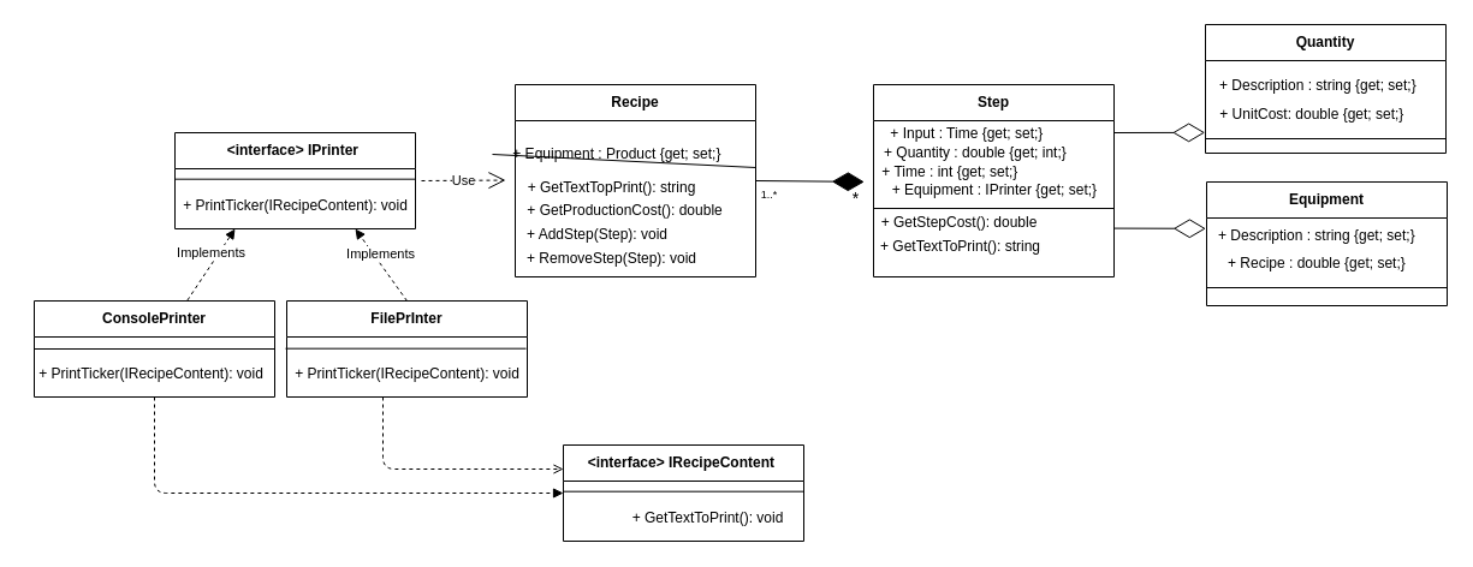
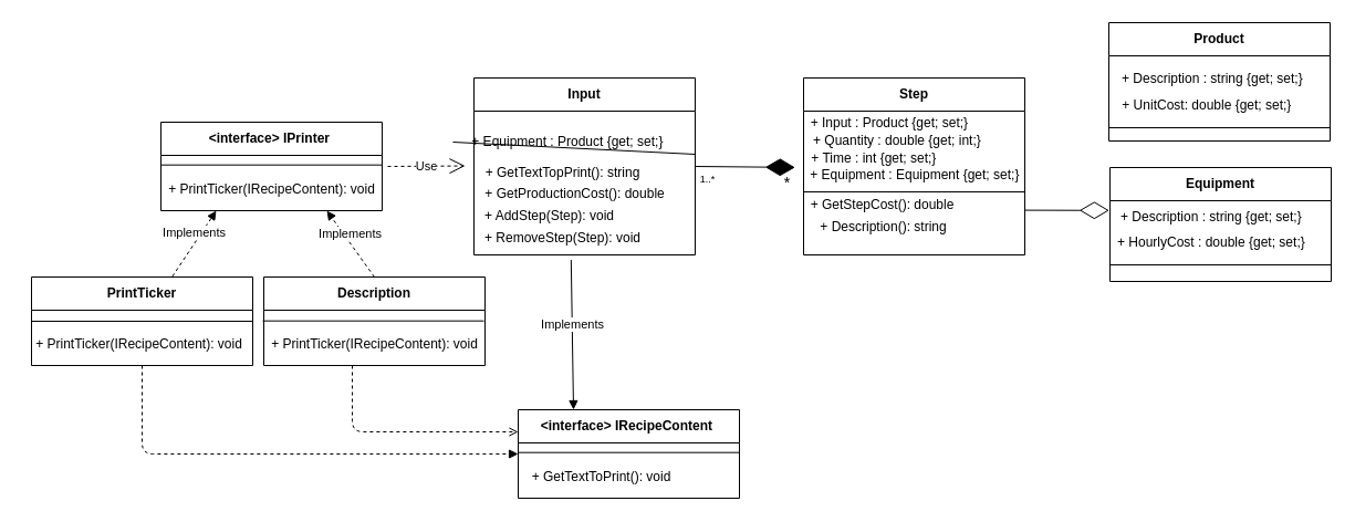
- <mxCell id="35" value="Quantity" style="swimlane;whiteSpace=wrap;html=1;startSize=30;" parent="1" vertex="1"><mxGeometry x="1002" y="20" width="200" height="107" as="geometry" /></mxCell>
+ <mxCell id="35" value="Product" style="swimlane;whiteSpace=wrap;html=1;startSize=30;" parent="1" vertex="1"><mxGeometry x="1002" y="20" width="200" height="107" as="geometry" /></mxCell>
- <mxCell id="11" value="Recipe" style="swimlane;whiteSpace=wrap;html=1;startSize=30;" parent="1" vertex="1"><mxGeometry x="428" y="70" width="200" height="160" as="geometry" /></mxCell>
+ <mxCell id="11" value="Input" style="swimlane;whiteSpace=wrap;html=1;startSize=30;" parent="1" vertex="1"><mxGeometry x="428" y="70" width="200" height="160" as="geometry" /></mxCell>
- <mxCell id="39" value="" style="endArrow=diamondThin;endFill=0;endSize=24;html=1;fontSize=14;exitX=1;exitY=0.25;exitDx=0;exitDy=0;entryX=-0.002;entryY=0.996;entryDx=0;entryDy=0;entryPerimeter=0;" parent="1" source="21" target="38" edge="1"><mxGeometry width="160" relative="1" as="geometry"><mxPoint x="928" y="110" as="sourcePoint" /><mxPoint x="988" y="110" as="targetPoint" /></mxGeometry></mxCell>
- <mxCell id="23" value="+ Input : Time {get; set;}&amp;nbsp;" style="text;html=1;align=center;verticalAlign=middle;resizable=0;points=[];autosize=1;strokeColor=none;fillColor=none;" parent="21" vertex="1"><mxGeometry x="-6" y="26" width="170" height="30" as="geometry" /></mxCell>
+ <mxCell id="23" value="+ Input : Product {get; set;}&amp;nbsp;" style="text;html=1;align=center;verticalAlign=middle;resizable=0;points=[];autosize=1;strokeColor=none;fillColor=none;" parent="21" vertex="1"><mxGeometry x="-6" y="26" width="170" height="30" as="geometry" /></mxCell>
- <mxCell id="29" value="+ Equipment : IPrinter {get; set;}&amp;nbsp;" style="text;html=1;align=center;verticalAlign=middle;resizable=0;points=[];autosize=1;strokeColor=none;fillColor=none;" parent="1" vertex="1"><mxGeometry x="718" y="143" width="220" height="30" as="geometry" /></mxCell>
+ <mxCell id="29" value="+ Equipment : Equipment {get; set;}&amp;nbsp;" style="text;html=1;align=center;verticalAlign=middle;resizable=0;points=[];autosize=1;strokeColor=none;fillColor=none;" parent="1" vertex="1"><mxGeometry x="718" y="143" width="220" height="30" as="geometry" /></mxCell>
- <mxCell id="30" value="+ GetTextToPrint(): string" style="text;html=1;align=center;verticalAlign=middle;resizable=0;points=[];autosize=1;strokeColor=none;fillColor=none;" parent="1" vertex="1"><mxGeometry x="718" y="190" width="160" height="30" as="geometry" /></mxCell>
+ <mxCell id="30" value="+ Description(): string" style="text;html=1;align=center;verticalAlign=middle;resizable=0;points=[];autosize=1;strokeColor=none;fillColor=none;" parent="1" vertex="1"><mxGeometry x="718" y="190" width="160" height="30" as="geometry" /></mxCell>
- <mxCell id="34" value="+ Recipe : double {get; set;}&amp;nbsp;" style="text;html=1;align=center;verticalAlign=middle;resizable=0;points=[];autosize=1;strokeColor=none;fillColor=none;" parent="31" vertex="1"><mxGeometry x="-7" y="53" width="200" height="30" as="geometry" /></mxCell>
+ <mxCell id="34" value="+ HourlyCost : double {get; set;}&amp;nbsp;" style="text;html=1;align=center;verticalAlign=middle;resizable=0;points=[];autosize=1;strokeColor=none;fillColor=none;" parent="31" vertex="1"><mxGeometry x="-7" y="53" width="200" height="30" as="geometry" /></mxCell>
- <mxCell id="2" value="ConsolePrinter" style="swimlane;whiteSpace=wrap;html=1;startSize=30;" parent="1" vertex="1"><mxGeometry x="28" y="250" width="200" height="80" as="geometry" /></mxCell>
+ <mxCell id="2" value="PrintTicker" style="swimlane;whiteSpace=wrap;html=1;startSize=30;" parent="1" vertex="1"><mxGeometry x="28" y="250" width="200" height="80" as="geometry" /></mxCell>
- <mxCell id="8" value="FilePrInter" style="swimlane;whiteSpace=wrap;html=1;startSize=30;" parent="1" vertex="1"><mxGeometry x="238" y="250" width="200" height="80" as="geometry" /></mxCell>
+ <mxCell id="8" value="Description" style="swimlane;whiteSpace=wrap;html=1;startSize=30;" parent="1" vertex="1"><mxGeometry x="238" y="250" width="200" height="80" as="geometry" /></mxCell>
+ <mxCell id="47" value="Implements&lt;br&gt;" style="html=1;verticalAlign=bottom;endArrow=block;entryX=0.25;entryY=0;entryDx=0;entryDy=0;exitX=0.549;exitY=1.148;exitDx=0;exitDy=0;exitPerimeter=0;" parent="1" source="16" target="42" edge="1"><mxGeometry width="80" relative="1" as="geometry"><mxPoint x="621" y="340" as="sourcePoint" /><mxPoint x="578" y="280" as="targetPoint" /></mxGeometry></mxCell>
- <mxCell id="43" value="+ GetTextToPrint(): void" style="text;html=1;align=center;verticalAlign=middle;resizable=0;points=[];autosize=1;strokeColor=none;fillColor=none;" parent="42" vertex="1"><mxGeometry x="45" y="46" width="150" height="30" as="geometry" /></mxCell>
+ <mxCell id="43" value="+ GetTextToPrint(): void" style="text;html=1;align=center;verticalAlign=middle;resizable=0;points=[];autosize=1;strokeColor=none;fillColor=none;" parent="42" vertex="1"><mxGeometry y="46" width="150" height="30" as="geometry" /></mxCell>
